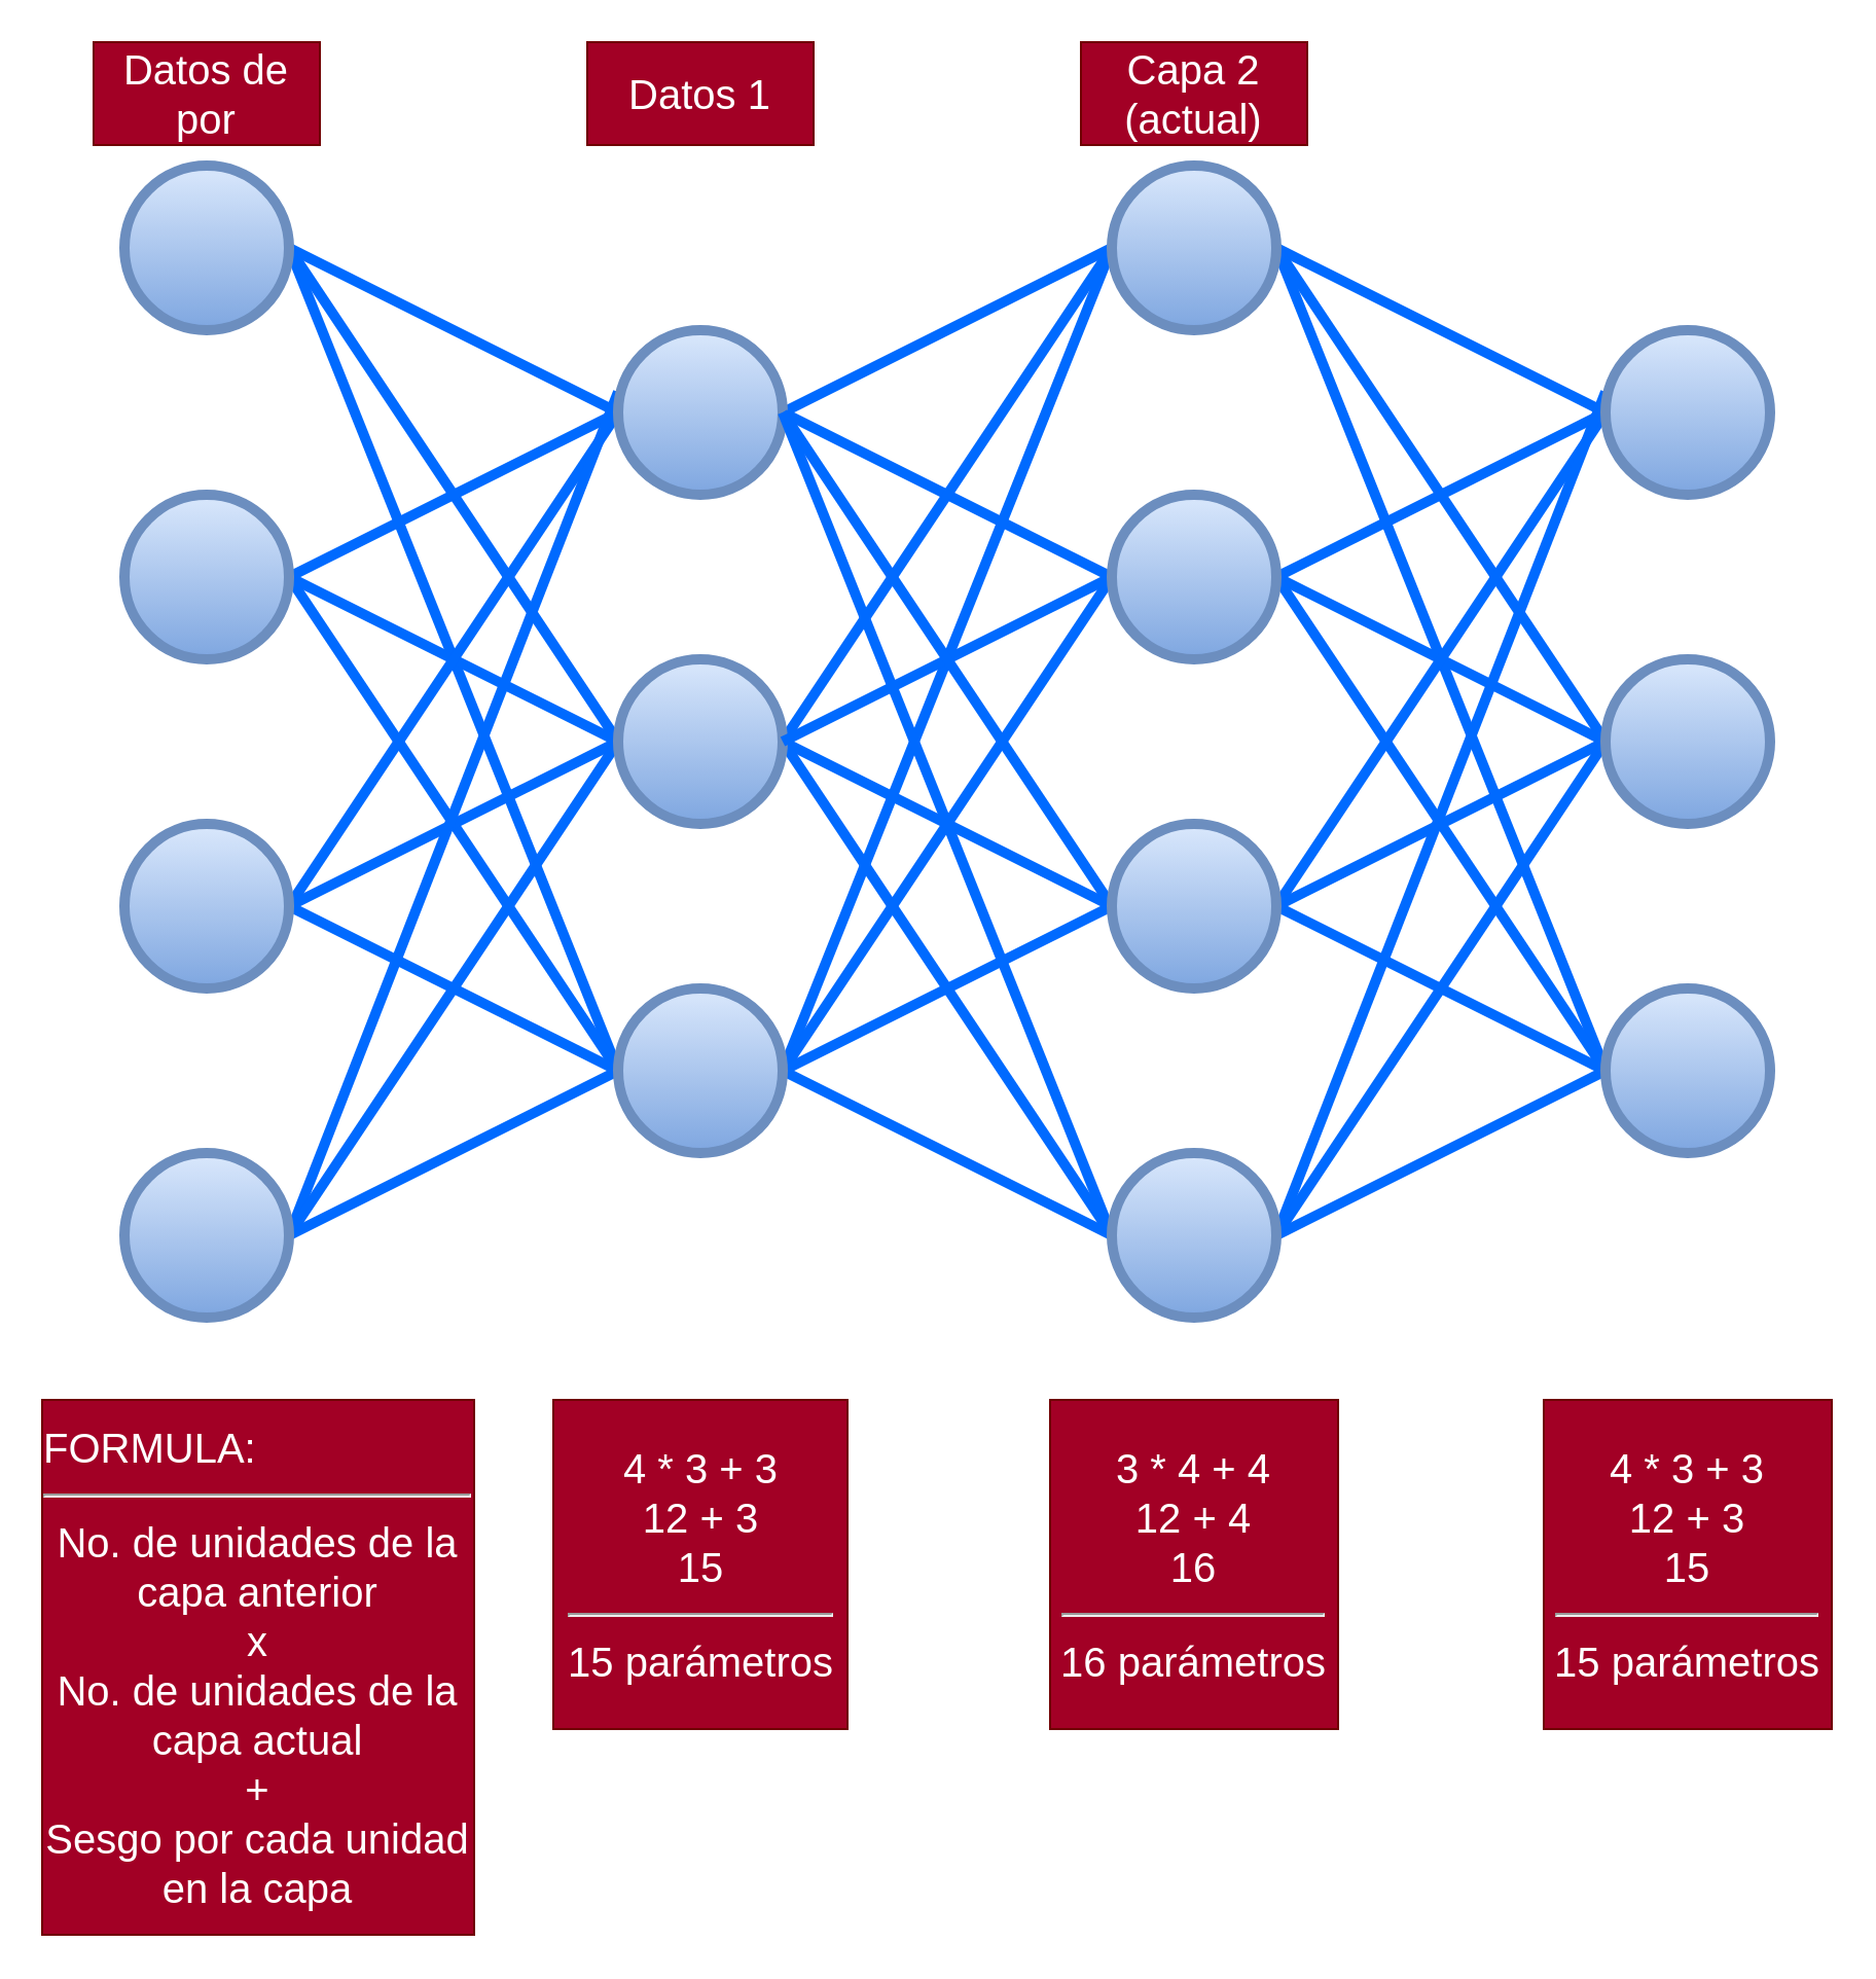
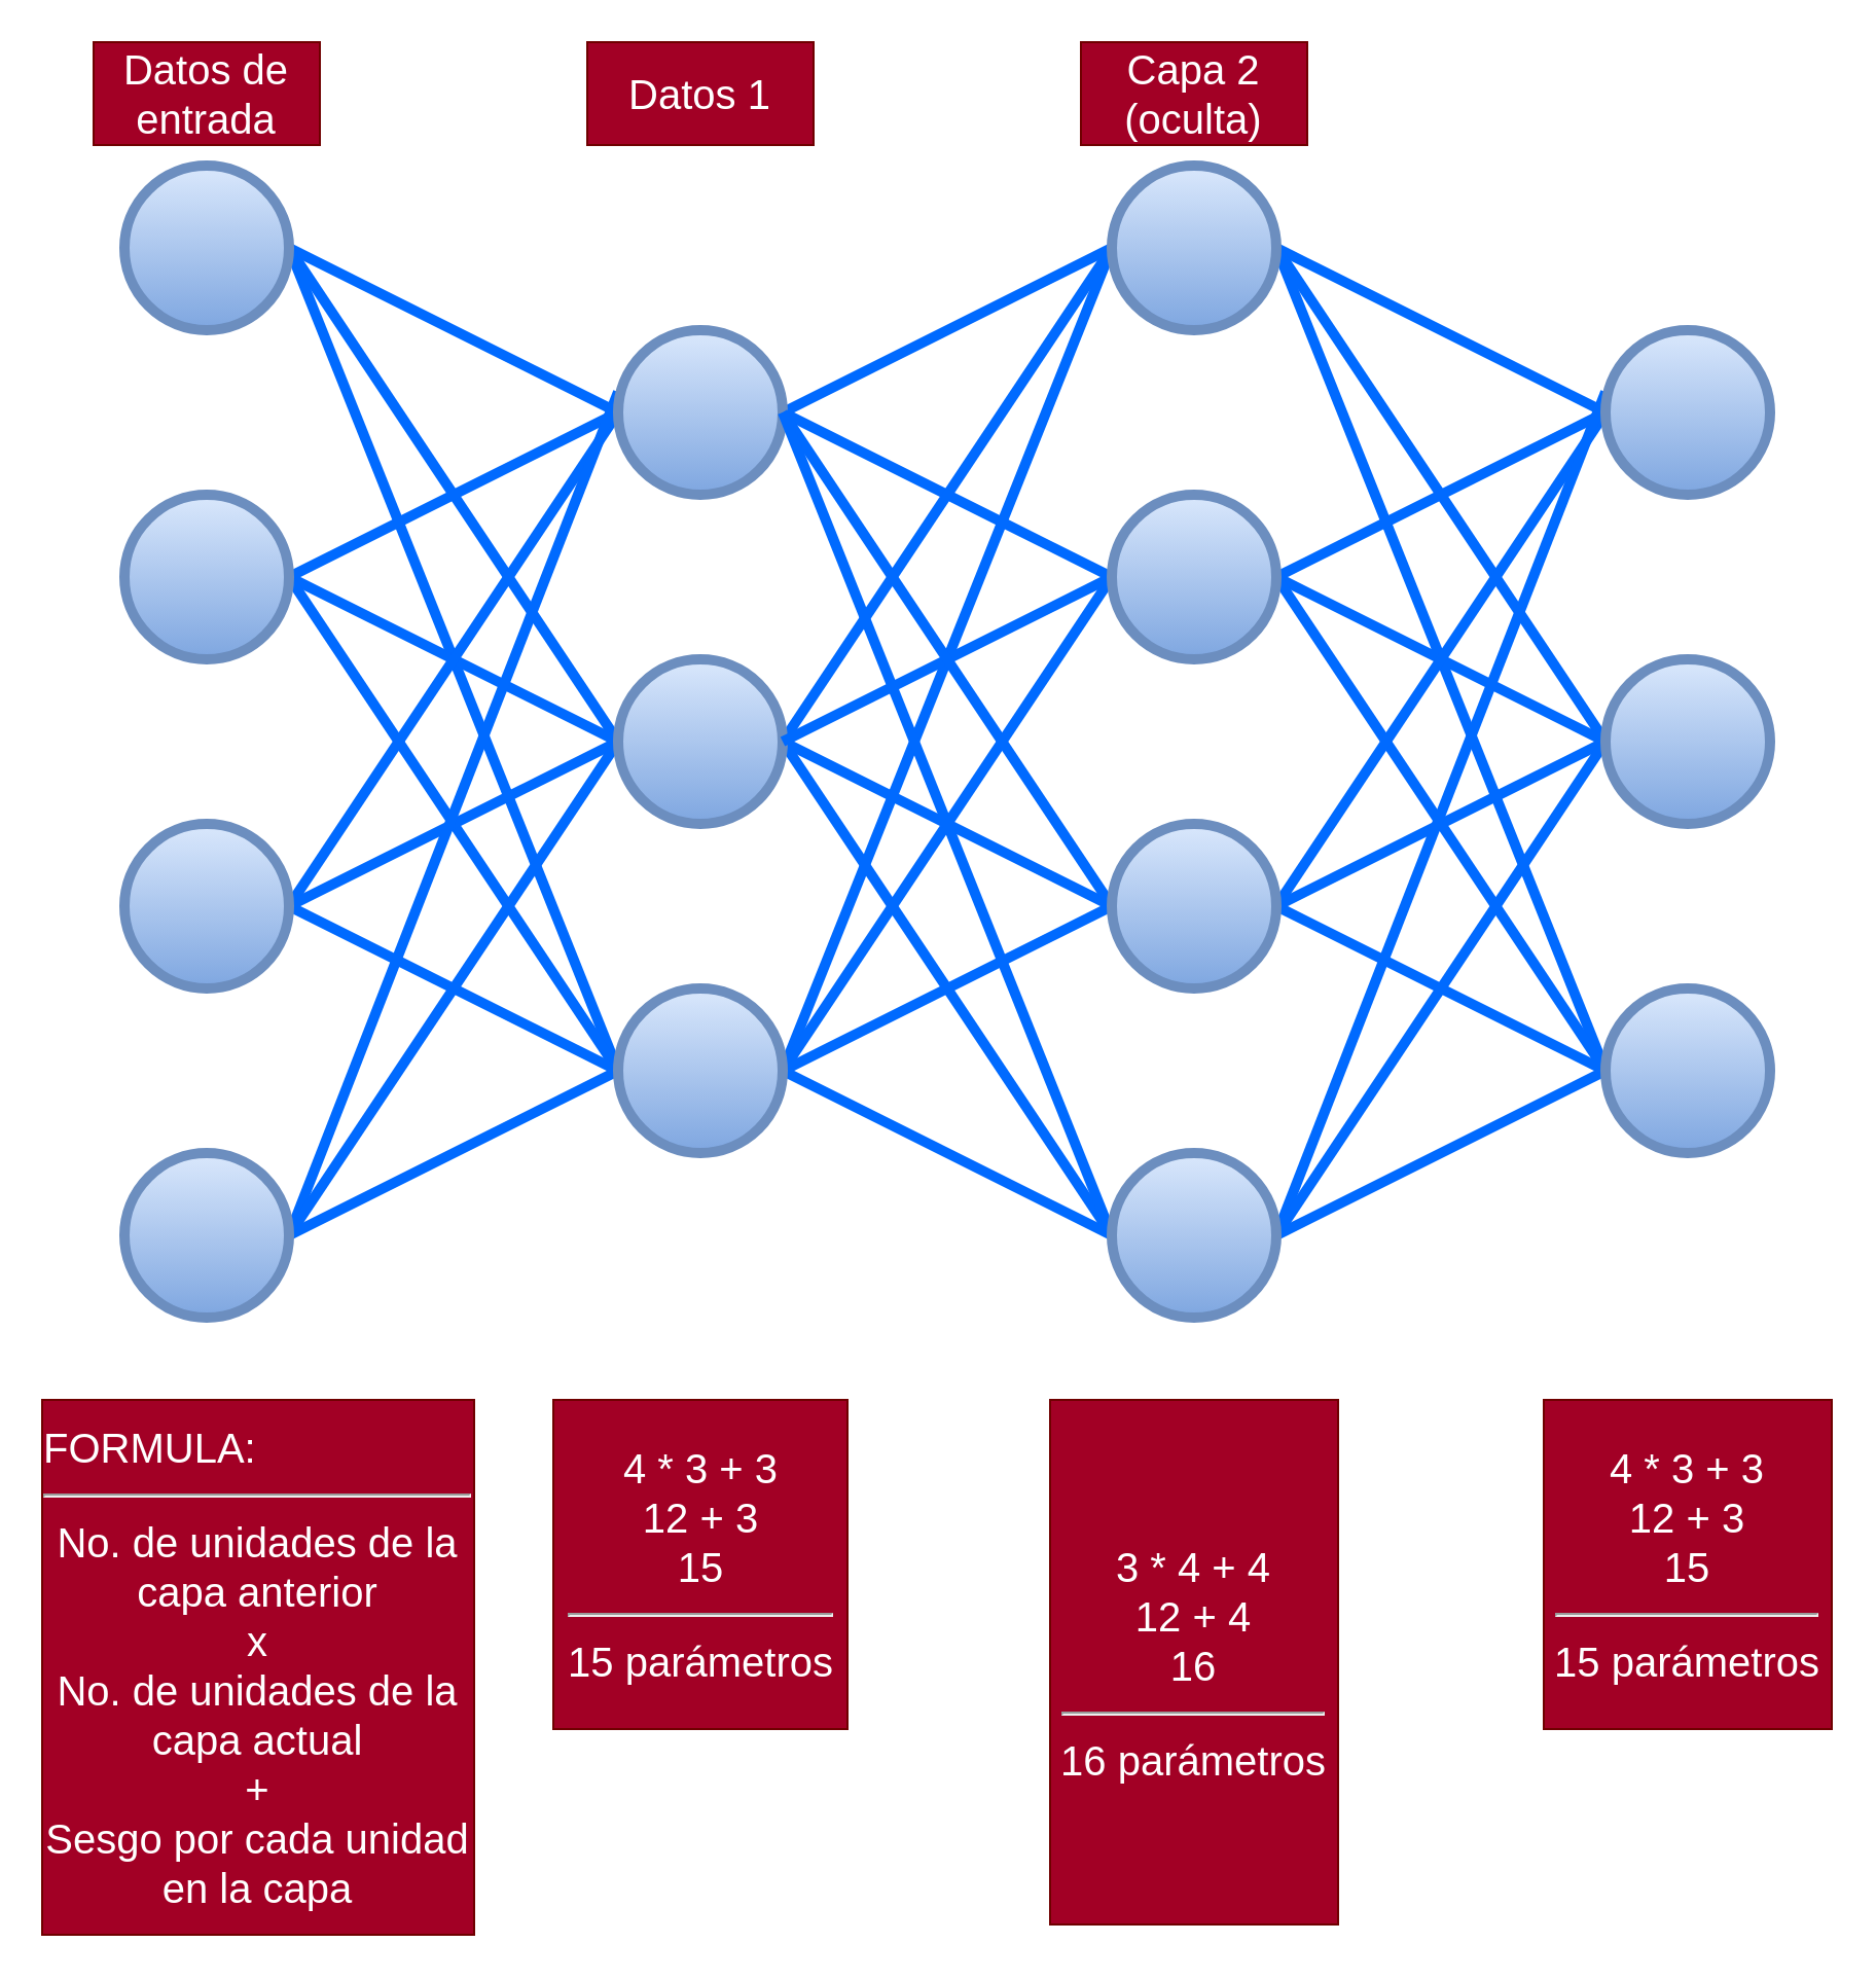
- <mxCell id="56" value="Datos de por" style="text;html=1;strokeColor=#6F0000;fillColor=#a20025;align=center;verticalAlign=middle;whiteSpace=wrap;rounded=0;fontColor=#ffffff;fontSize=20;" parent="1" vertex="1"><mxGeometry x="45" y="20" width="110" height="50" as="geometry" /></mxCell>
+ <mxCell id="56" value="Datos de entrada" style="text;html=1;strokeColor=#6F0000;fillColor=#a20025;align=center;verticalAlign=middle;whiteSpace=wrap;rounded=0;fontColor=#ffffff;fontSize=20;" parent="1" vertex="1"><mxGeometry x="45" y="20" width="110" height="50" as="geometry" /></mxCell>
- <mxCell id="58" value="Capa 2 (actual)" style="text;html=1;strokeColor=#6F0000;fillColor=#a20025;align=center;verticalAlign=middle;whiteSpace=wrap;rounded=0;fontColor=#ffffff;fontSize=20;" parent="1" vertex="1"><mxGeometry x="525" y="20" width="110" height="50" as="geometry" /></mxCell>
+ <mxCell id="58" value="Capa 2 (oculta)" style="text;html=1;strokeColor=#6F0000;fillColor=#a20025;align=center;verticalAlign=middle;whiteSpace=wrap;rounded=0;fontColor=#ffffff;fontSize=20;" parent="1" vertex="1"><mxGeometry x="525" y="20" width="110" height="50" as="geometry" /></mxCell>
- <mxCell id="55" value="3 * 4 + 4&lt;br style=&quot;font-size: 20px;&quot;&gt;12 + 4&lt;br style=&quot;font-size: 20px;&quot;&gt;16&lt;br style=&quot;font-size: 20px;&quot;&gt;&lt;hr style=&quot;font-size: 20px;&quot;&gt;16 parámetros" style="text;html=1;strokeColor=#6F0000;fillColor=#a20025;align=center;verticalAlign=middle;whiteSpace=wrap;rounded=0;fontColor=#ffffff;fontSize=20;" parent="1" vertex="1"><mxGeometry x="510" y="680" width="140" height="160" as="geometry" /></mxCell>
+ <mxCell id="55" value="3 * 4 + 4&lt;br style=&quot;font-size: 20px;&quot;&gt;12 + 4&lt;br style=&quot;font-size: 20px;&quot;&gt;16&lt;br style=&quot;font-size: 20px;&quot;&gt;&lt;hr style=&quot;font-size: 20px;&quot;&gt;16 parámetros" style="text;html=1;strokeColor=#6F0000;fillColor=#a20025;align=center;verticalAlign=middle;whiteSpace=wrap;rounded=0;fontColor=#ffffff;fontSize=20;" parent="1" vertex="1"><mxGeometry x="510" y="680" width="140" height="255" as="geometry" /></mxCell>
